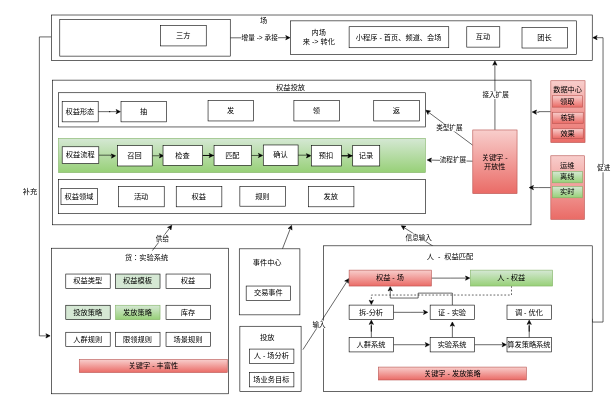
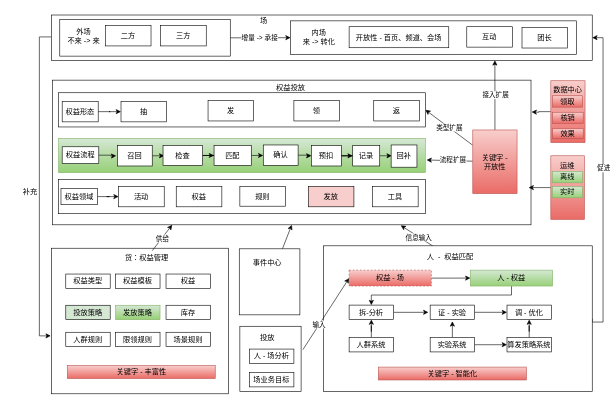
+ <mxCell id="10" value="外场&lt;br&gt;不来 -&amp;gt; 来" style="text;html=1;strokeColor=none;fillColor=none;align=center;verticalAlign=middle;whiteSpace=wrap;rounded=0;" vertex="1" parent="1"><mxGeometry x="109" y="44" width="60" height="30" as="geometry" /></mxCell>
+ <mxCell id="9" value="二方" style="rounded=0;whiteSpace=wrap;html=1;" vertex="1" parent="1"><mxGeometry x="175" y="42" width="76" height="34" as="geometry" /></mxCell>
- <mxCell id="65" value="互动" style="rounded=0;whiteSpace=wrap;html=1;" vertex="1" parent="1"><mxGeometry x="777" y="44" width="55" height="34" as="geometry" /></mxCell>
+ <mxCell id="65" value="互动" style="rounded=0;whiteSpace=wrap;html=1;" vertex="1" parent="1"><mxGeometry x="777" y="44" width="76" height="34" as="geometry" /></mxCell>
- <mxCell id="12" value="小程序 - 首页、频道、会场" style="rounded=0;whiteSpace=wrap;html=1;" vertex="1" parent="1"><mxGeometry x="581" y="44" width="166" height="35" as="geometry" /></mxCell>
+ <mxCell id="12" value="开放性 - 首页、频道、会场" style="rounded=0;whiteSpace=wrap;html=1;" vertex="1" parent="1"><mxGeometry x="581" y="44" width="166" height="35" as="geometry" /></mxCell>
+ <mxCell id="41" value="" style="edgeStyle=orthogonalEdgeStyle;rounded=0;orthogonalLoop=1;jettySize=auto;html=1;" edge="1" parent="1" source="42" target="43"><mxGeometry relative="1" as="geometry" /></mxCell>
+ <mxCell id="43" value="回补" style="rounded=0;whiteSpace=wrap;html=1;" vertex="1" parent="1"><mxGeometry x="651" y="241" width="43" height="37" as="geometry" /></mxCell>
+ <mxCell id="54" value="" style="edgeStyle=orthogonalEdgeStyle;rounded=0;orthogonalLoop=1;jettySize=auto;html=1;" edge="1" parent="1" source="55" target="51"><mxGeometry relative="1" as="geometry" /></mxCell>
- <mxCell id="50" value="发放" style="rounded=0;whiteSpace=wrap;html=1;" vertex="1" parent="1"><mxGeometry x="513" y="310" width="76" height="34" as="geometry" /></mxCell>
+ <mxCell id="50" value="发放" style="rounded=0;whiteSpace=wrap;html=1;fillColor=#f8cecc;" vertex="1" parent="1"><mxGeometry x="513" y="310" width="76" height="34" as="geometry" /></mxCell>
+ <mxCell id="52" value="工具" style="rounded=0;whiteSpace=wrap;html=1;" vertex="1" parent="1"><mxGeometry x="620" y="310" width="76" height="34" as="geometry" /></mxCell>
- <mxCell id="83" value="货：实验系统" style="text;html=1;strokeColor=none;fillColor=none;align=center;verticalAlign=middle;whiteSpace=wrap;rounded=0;" vertex="1" parent="1"><mxGeometry x="201" y="417" width="86" height="24" as="geometry" /></mxCell>
+ <mxCell id="83" value="货：权益管理" style="text;html=1;strokeColor=none;fillColor=none;align=center;verticalAlign=middle;whiteSpace=wrap;rounded=0;" vertex="1" parent="1"><mxGeometry x="201" y="417" width="86" height="24" as="geometry" /></mxCell>
- <mxCell id="111" value="权益 - 场" style="rounded=0;whiteSpace=wrap;html=1;fillColor=#f8cecc;strokeColor=#b85450;gradientColor=#ea6b66;" vertex="1" parent="1"><mxGeometry x="581" y="449.5" width="137" height="26.5" as="geometry" /></mxCell>
+ <mxCell id="111" value="权益 - 场" style="rounded=0;whiteSpace=wrap;html=1;fillColor=#f8cecc;strokeColor=#b85450;gradientColor=#ea6b66;dashed=1;" vertex="1" parent="1"><mxGeometry x="581" y="449.5" width="137" height="26.5" as="geometry" /></mxCell>
- <mxCell id="73" value="权益模板" style="rounded=0;whiteSpace=wrap;html=1;fillColor=#d5e8d4;" vertex="1" parent="1"><mxGeometry x="192" y="456" width="74" height="24" as="geometry" /></mxCell>
+ <mxCell id="73" value="权益模板" style="rounded=0;whiteSpace=wrap;html=1;" vertex="1" parent="1"><mxGeometry x="192" y="456" width="74" height="24" as="geometry" /></mxCell>
- <mxCell id="88" value="交易事件" style="rounded=0;whiteSpace=wrap;html=1;" vertex="1" parent="1"><mxGeometry x="409.5" y="476" width="74" height="24" as="geometry" /></mxCell>
- <mxCell id="93" style="edgeStyle=orthogonalEdgeStyle;rounded=0;orthogonalLoop=1;jettySize=auto;html=1;entryX=0.5;entryY=0;entryDx=0;entryDy=0;dashed=1;" edge="1" parent="1" source="94" target="107"><mxGeometry relative="1" as="geometry"><Array as="points"><mxPoint x="852" y="491" /><mxPoint x="618" y="491" /></Array></mxGeometry></mxCell>
+ <mxCell id="93" style="edgeStyle=orthogonalEdgeStyle;rounded=0;orthogonalLoop=1;jettySize=auto;html=1;entryX=0.5;entryY=0;entryDx=0;entryDy=0;" edge="1" parent="1" source="94" target="107"><mxGeometry relative="1" as="geometry"><Array as="points"><mxPoint x="852" y="491" /><mxPoint x="618" y="491" /></Array></mxGeometry></mxCell>
- <mxCell id="95" value="" style="edgeStyle=orthogonalEdgeStyle;rounded=0;orthogonalLoop=1;jettySize=auto;html=1;" edge="1" parent="1" source="96" target="111"><mxGeometry relative="1" as="geometry" /></mxCell>
+ <mxCell id="95" value="" style="edgeStyle=orthogonalEdgeStyle;rounded=0;orthogonalLoop=1;jettySize=auto;html=1;" edge="1" parent="1" source="96" target="97"><mxGeometry relative="1" as="geometry" /></mxCell>
- <mxCell id="98" value="" style="edgeStyle=orthogonalEdgeStyle;rounded=0;orthogonalLoop=1;jettySize=auto;html=1;" edge="1" parent="1" source="100" target="103"><mxGeometry relative="1" as="geometry" /></mxCell>
- <mxCell id="84" value="关键字 - 丰富性" style="rounded=0;whiteSpace=wrap;html=1;fillColor=#f8cecc;strokeColor=#b85450;gradientColor=#ea6b66;" vertex="1" parent="1"><mxGeometry x="131.5" y="598.5" width="246.5" height="21.5" as="geometry" /></mxCell>
+ <mxCell id="84" value="关键字 - 丰富性" style="rounded=0;whiteSpace=wrap;html=1;fillColor=#f8cecc;strokeColor=#b85450;gradientColor=#ea6b66;" vertex="1" parent="1"><mxGeometry x="111.5" y="608.5" width="246.5" height="21.5" as="geometry" /></mxCell>
- <mxCell id="109" value="关键字 - 发放策略" style="rounded=0;whiteSpace=wrap;html=1;fillColor=#f8cecc;strokeColor=#b85450;gradientColor=#ea6b66;" vertex="1" parent="1"><mxGeometry x="629.75" y="611" width="246.5" height="21.5" as="geometry" /></mxCell>
+ <mxCell id="109" value="关键字 - 智能化" style="rounded=0;whiteSpace=wrap;html=1;fillColor=#f8cecc;strokeColor=#b85450;gradientColor=#ea6b66;" vertex="1" parent="1"><mxGeometry x="629.75" y="611" width="246.5" height="21.5" as="geometry" /></mxCell>
